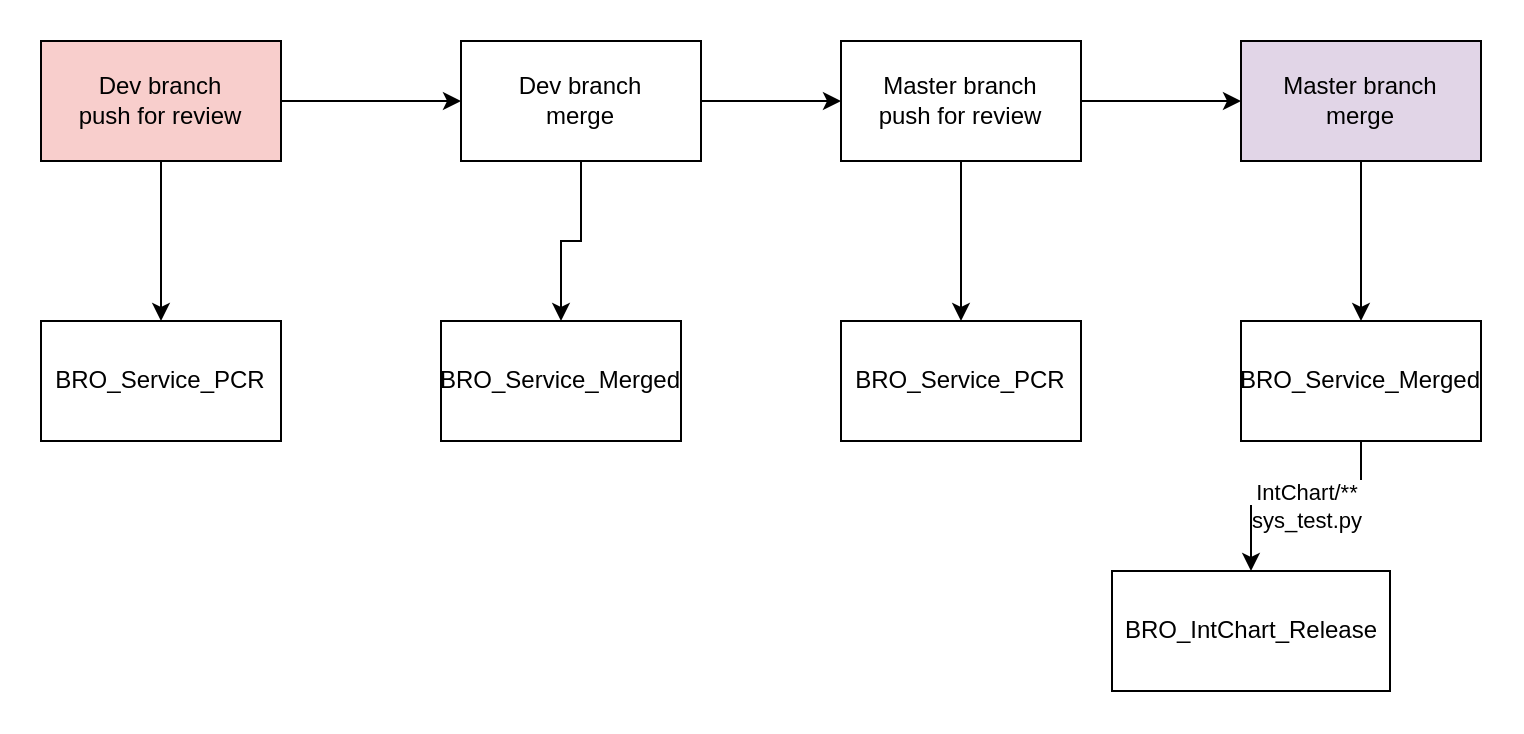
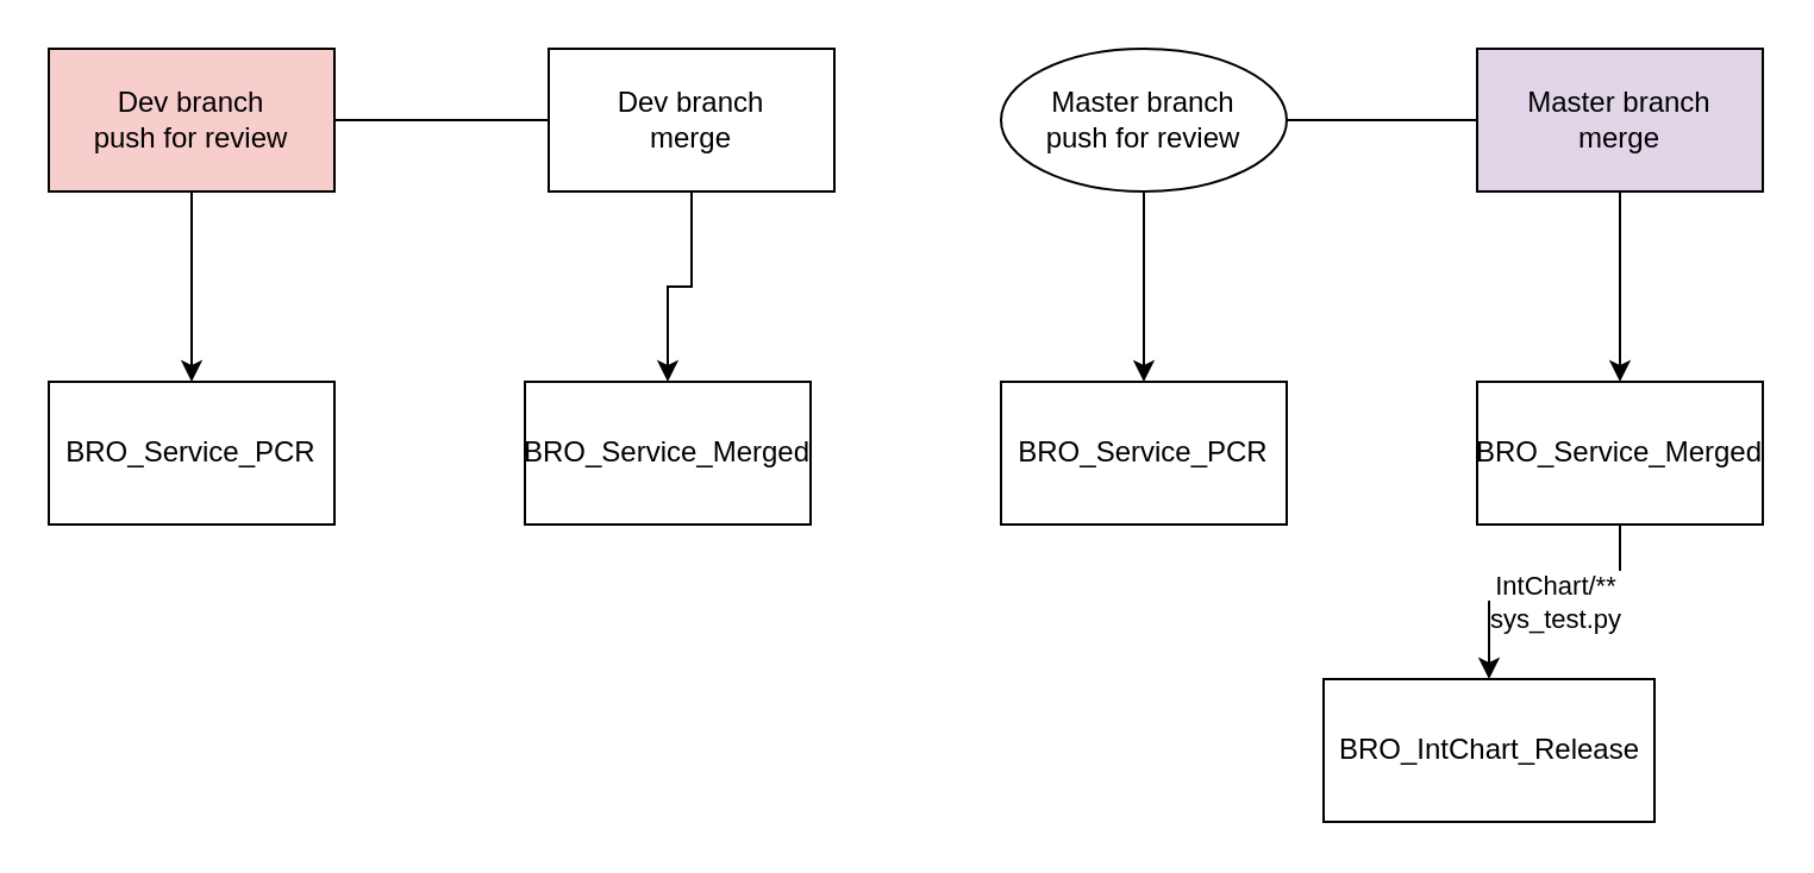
- <mxCell id="3" value="" style="edgeStyle=orthogonalEdgeStyle;rounded=0;orthogonalLoop=1;jettySize=auto;html=1;" edge="1" parent="1" source="4" target="8"><mxGeometry relative="1" as="geometry" /></mxCell>
+ <mxCell id="3" value="" style="edgeStyle=orthogonalEdgeStyle;rounded=0;orthogonalLoop=1;jettySize=auto;html=1;endArrow=none;" edge="1" parent="1" source="4" target="8"><mxGeometry relative="1" as="geometry" /></mxCell>
- <mxCell id="7" value="" style="edgeStyle=orthogonalEdgeStyle;rounded=0;orthogonalLoop=1;jettySize=auto;html=1;" edge="1" parent="1" source="8" target="12"><mxGeometry relative="1" as="geometry" /></mxCell>
- <mxCell id="12" value="Master branch&lt;br&gt;push for review" style="rounded=0;whiteSpace=wrap;html=1;" vertex="1" parent="1"><mxGeometry x="420" y="20" width="120" height="60" as="geometry" /></mxCell>
+ <mxCell id="12" value="Master branch&lt;br&gt;push for review" style="ellipse;whiteSpace=wrap;html=1;" vertex="1" parent="1"><mxGeometry x="420" y="20" width="120" height="60" as="geometry" /></mxCell>
- <mxCell id="11" value="" style="edgeStyle=orthogonalEdgeStyle;rounded=0;orthogonalLoop=1;jettySize=auto;html=1;" edge="1" parent="1" source="12" target="15"><mxGeometry relative="1" as="geometry" /></mxCell>
+ <mxCell id="11" value="" style="edgeStyle=orthogonalEdgeStyle;rounded=0;orthogonalLoop=1;jettySize=auto;html=1;endArrow=none;" edge="1" parent="1" source="12" target="15"><mxGeometry relative="1" as="geometry" /></mxCell>
